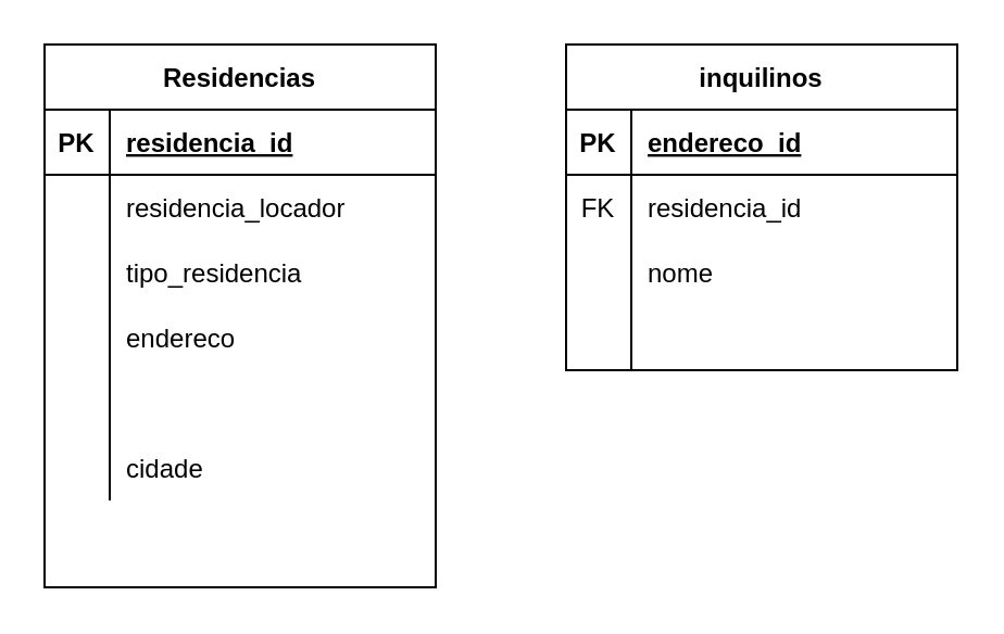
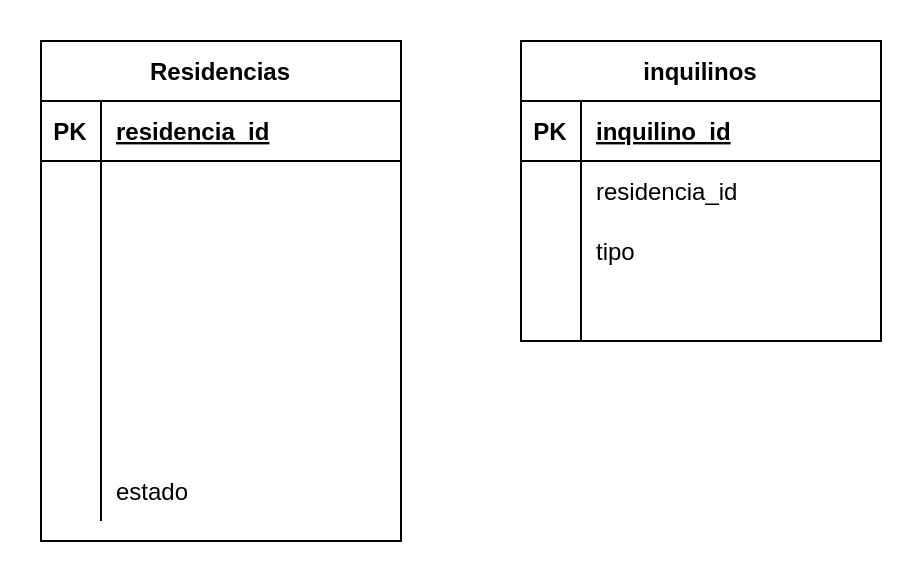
- <mxCell id="26" value="endereco_id" style="shape=partialRectangle;connectable=0;fillColor=none;top=0;left=0;bottom=0;right=0;align=left;spacingLeft=6;fontStyle=5;overflow=hidden;" vertex="1" parent="24"><mxGeometry x="30" width="150" height="30" as="geometry" /></mxCell>
+ <mxCell id="26" value="inquilino_id" style="shape=partialRectangle;connectable=0;fillColor=none;top=0;left=0;bottom=0;right=0;align=left;spacingLeft=6;fontStyle=5;overflow=hidden;" vertex="1" parent="24"><mxGeometry x="30" width="150" height="30" as="geometry" /></mxCell>
- <mxCell id="8" value="residencia_locador" style="shape=partialRectangle;connectable=0;fillColor=none;top=0;left=0;bottom=0;right=0;align=left;spacingLeft=6;overflow=hidden;" vertex="1" parent="6"><mxGeometry x="30" width="150" height="30" as="geometry" /></mxCell>
- <mxCell id="28" value="FK" style="shape=partialRectangle;connectable=0;fillColor=none;top=0;left=0;bottom=0;right=0;editable=1;overflow=hidden;" vertex="1" parent="27"><mxGeometry width="30" height="30" as="geometry" /></mxCell>
- <mxCell id="11" value="tipo_residencia" style="shape=partialRectangle;connectable=0;fillColor=none;top=0;left=0;bottom=0;right=0;align=left;spacingLeft=6;overflow=hidden;" vertex="1" parent="9"><mxGeometry x="30" width="150" height="30" as="geometry" /></mxCell>
- <mxCell id="32" value="nome" style="shape=partialRectangle;connectable=0;fillColor=none;top=0;left=0;bottom=0;right=0;align=left;spacingLeft=6;overflow=hidden;" vertex="1" parent="30"><mxGeometry x="30" width="150" height="30" as="geometry" /></mxCell>
+ <mxCell id="32" value="tipo" style="shape=partialRectangle;connectable=0;fillColor=none;top=0;left=0;bottom=0;right=0;align=left;spacingLeft=6;overflow=hidden;" vertex="1" parent="30"><mxGeometry x="30" width="150" height="30" as="geometry" /></mxCell>
- <mxCell id="14" value="endereco" style="shape=partialRectangle;connectable=0;fillColor=none;top=0;left=0;bottom=0;right=0;align=left;spacingLeft=6;overflow=hidden;" vertex="1" parent="12"><mxGeometry x="30" width="150" height="30" as="geometry" /></mxCell>
- <mxCell id="19" value="cidade" style="shape=partialRectangle;connectable=0;fillColor=none;top=0;left=0;bottom=0;right=0;align=left;spacingLeft=6;overflow=hidden;" vertex="1" parent="17"><mxGeometry x="30" width="150" height="30" as="geometry" /></mxCell>
+ <mxCell id="22" value="estado" style="shape=partialRectangle;connectable=0;fillColor=none;top=0;left=0;bottom=0;right=0;align=left;spacingLeft=6;overflow=hidden;" vertex="1" parent="20"><mxGeometry x="30" width="150" height="30" as="geometry" /></mxCell>
